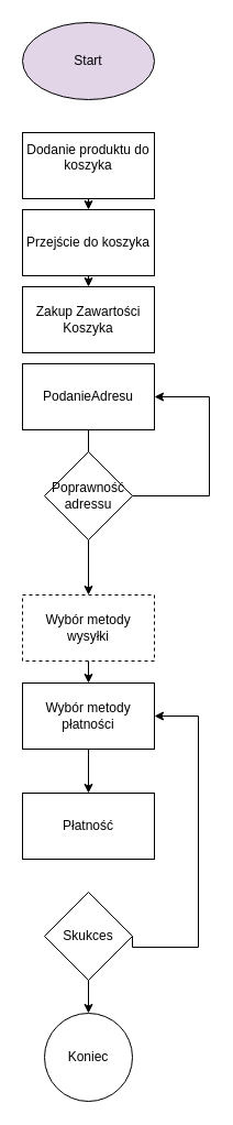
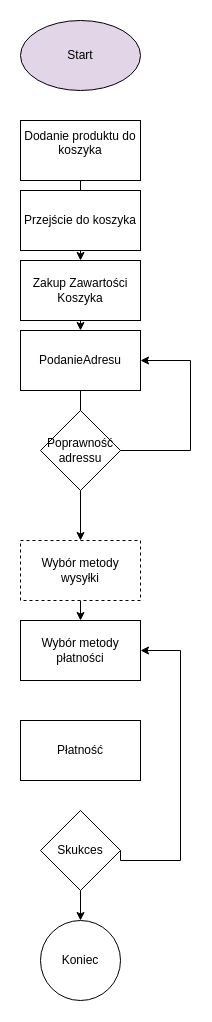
- <mxCell id="2" style="edgeStyle=orthogonalEdgeStyle;rounded=0;orthogonalLoop=1;jettySize=auto;html=1;exitX=0.5;exitY=1;exitDx=0;exitDy=0;entryX=0.5;entryY=0;entryDx=0;entryDy=0;" edge="1" parent="1" source="3" target="5"><mxGeometry relative="1" as="geometry" /></mxCell>
+ <mxCell id="2" style="edgeStyle=orthogonalEdgeStyle;rounded=0;orthogonalLoop=1;jettySize=auto;html=1;exitX=0.5;exitY=1;exitDx=0;exitDy=0;entryX=0.5;entryY=0;entryDx=0;entryDy=0;endArrow=none;" edge="1" parent="1" source="3" target="5"><mxGeometry relative="1" as="geometry" /></mxCell>
+ <mxCell id="6" style="edgeStyle=orthogonalEdgeStyle;rounded=0;orthogonalLoop=1;jettySize=auto;html=1;exitX=0.5;exitY=1;exitDx=0;exitDy=0;entryX=0.5;entryY=0;entryDx=0;entryDy=0;" edge="1" parent="1" source="7" target="9"><mxGeometry relative="1" as="geometry" /></mxCell>
- <mxCell id="10" style="edgeStyle=orthogonalEdgeStyle;rounded=0;orthogonalLoop=1;jettySize=auto;html=1;entryX=0.5;entryY=0;entryDx=0;entryDy=0;" edge="1" parent="1" source="11" target="15"><mxGeometry relative="1" as="geometry" /></mxCell>
